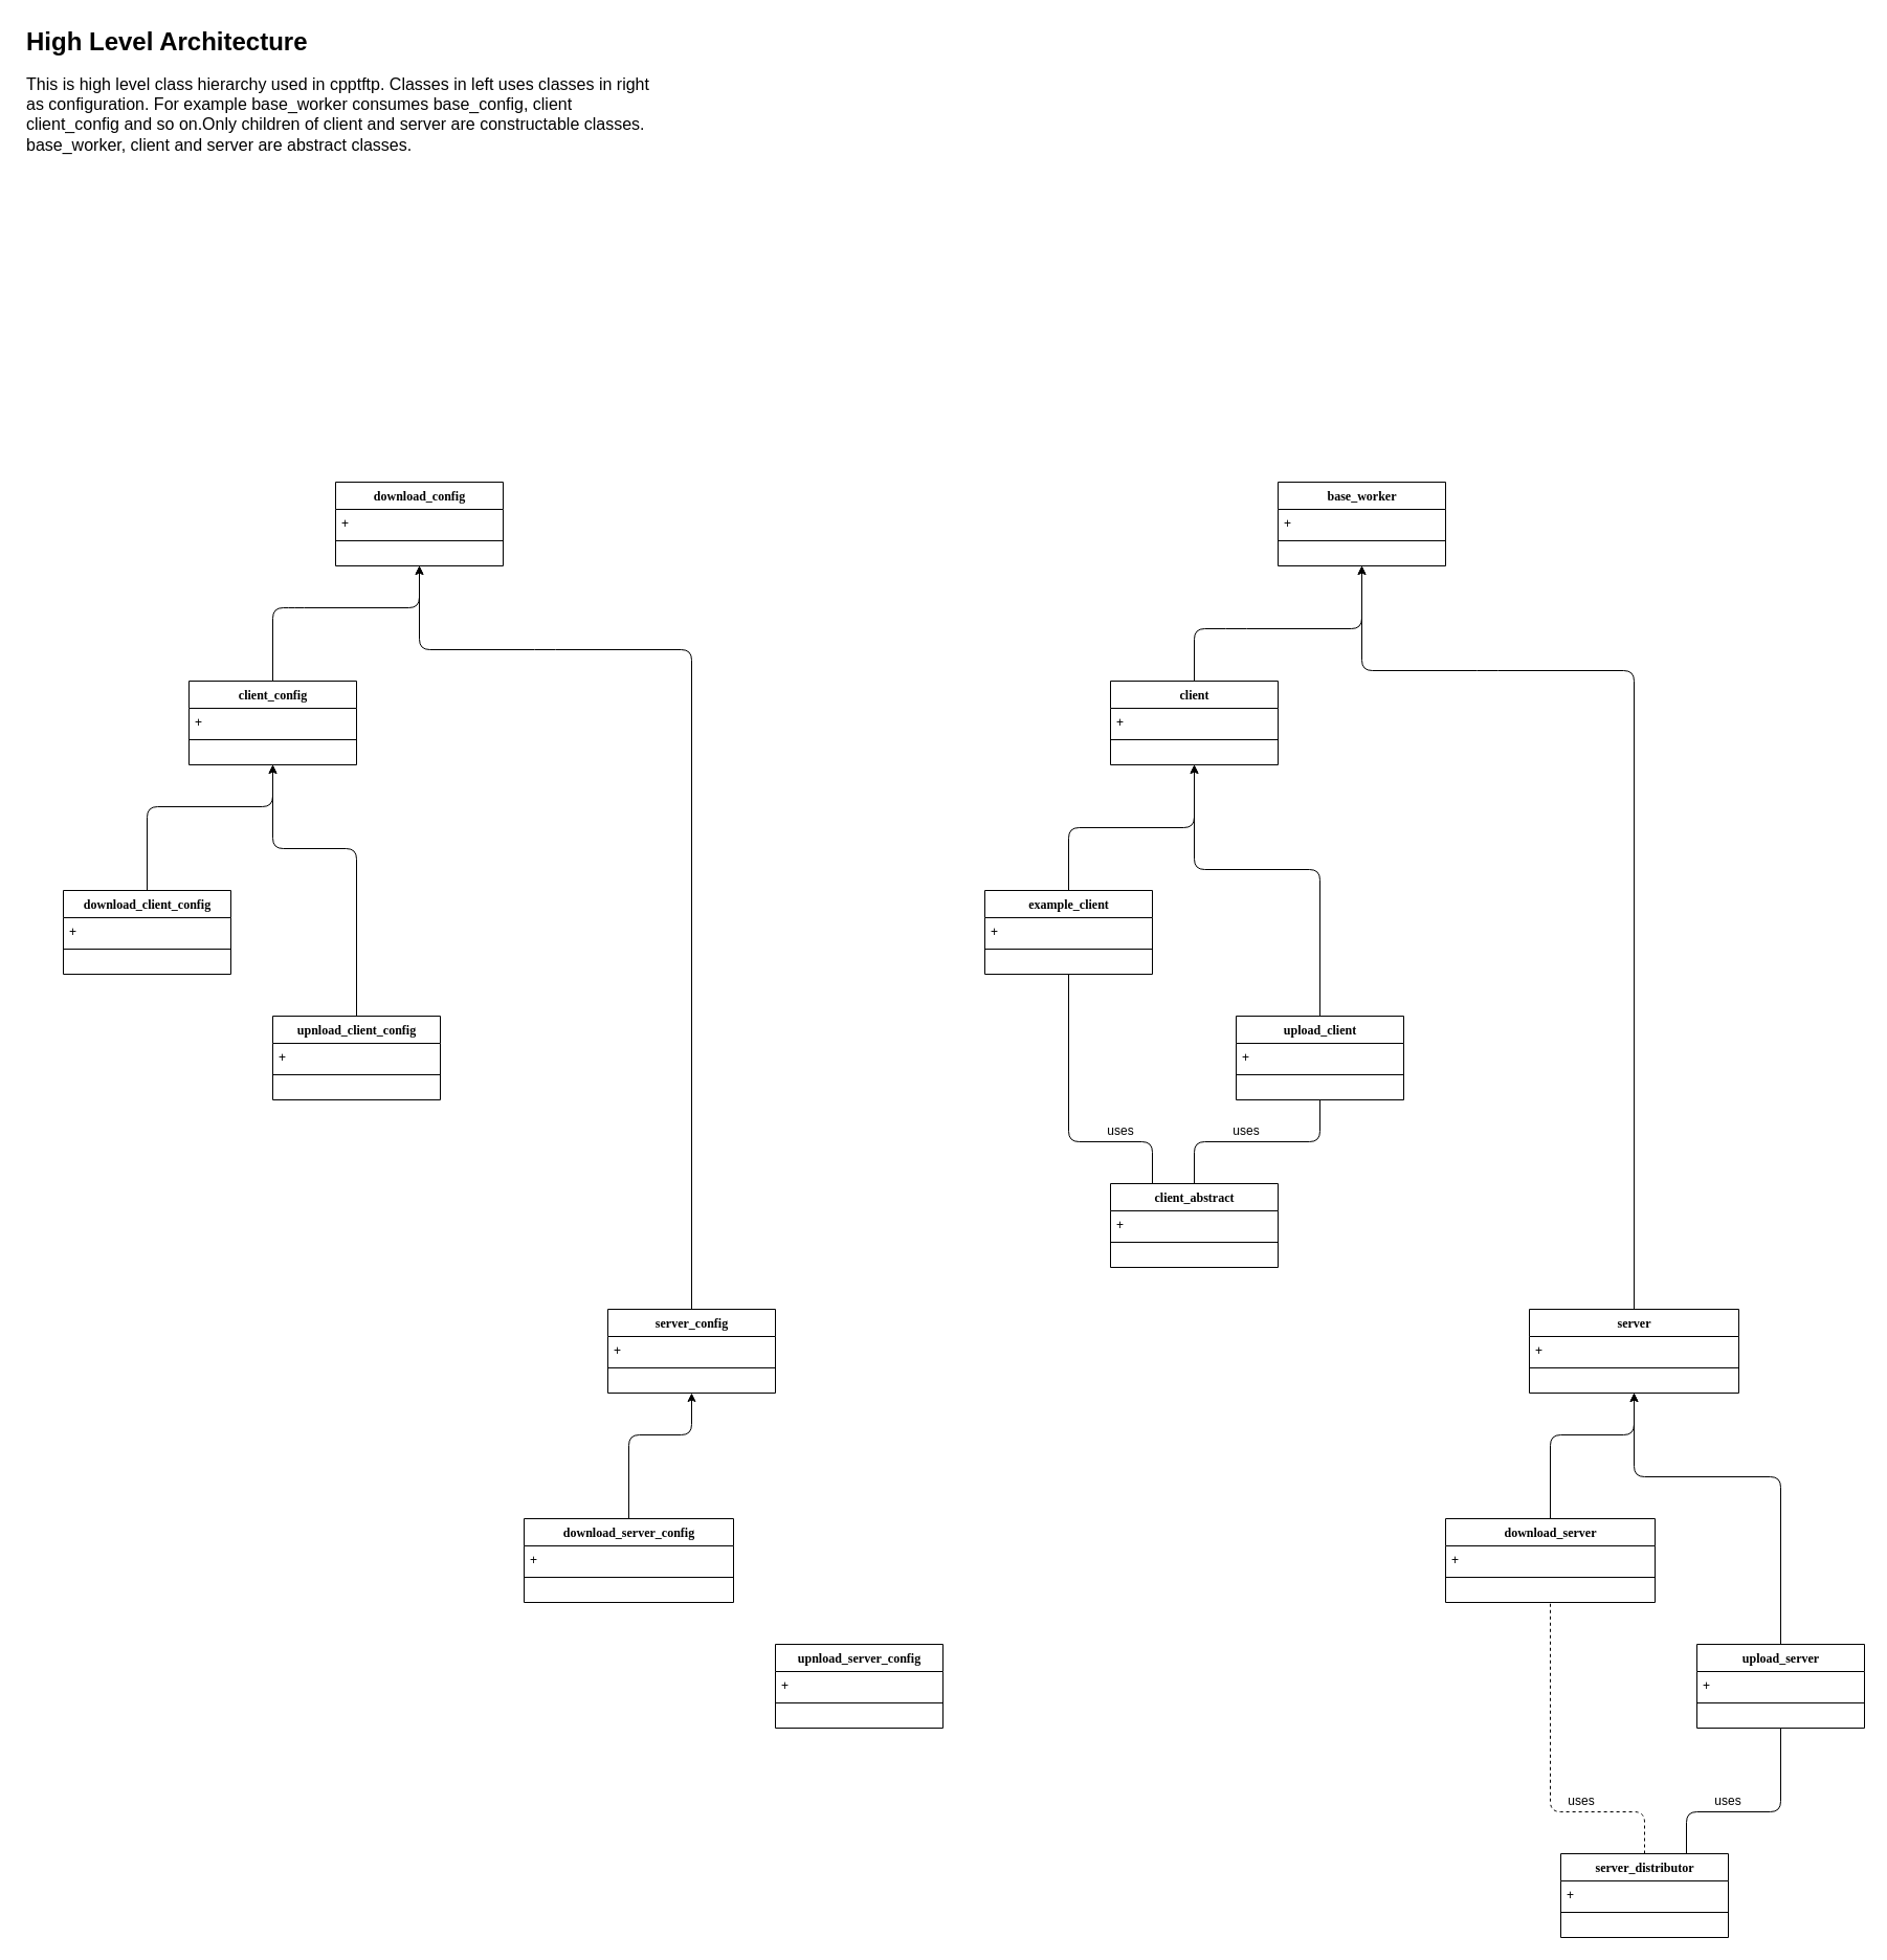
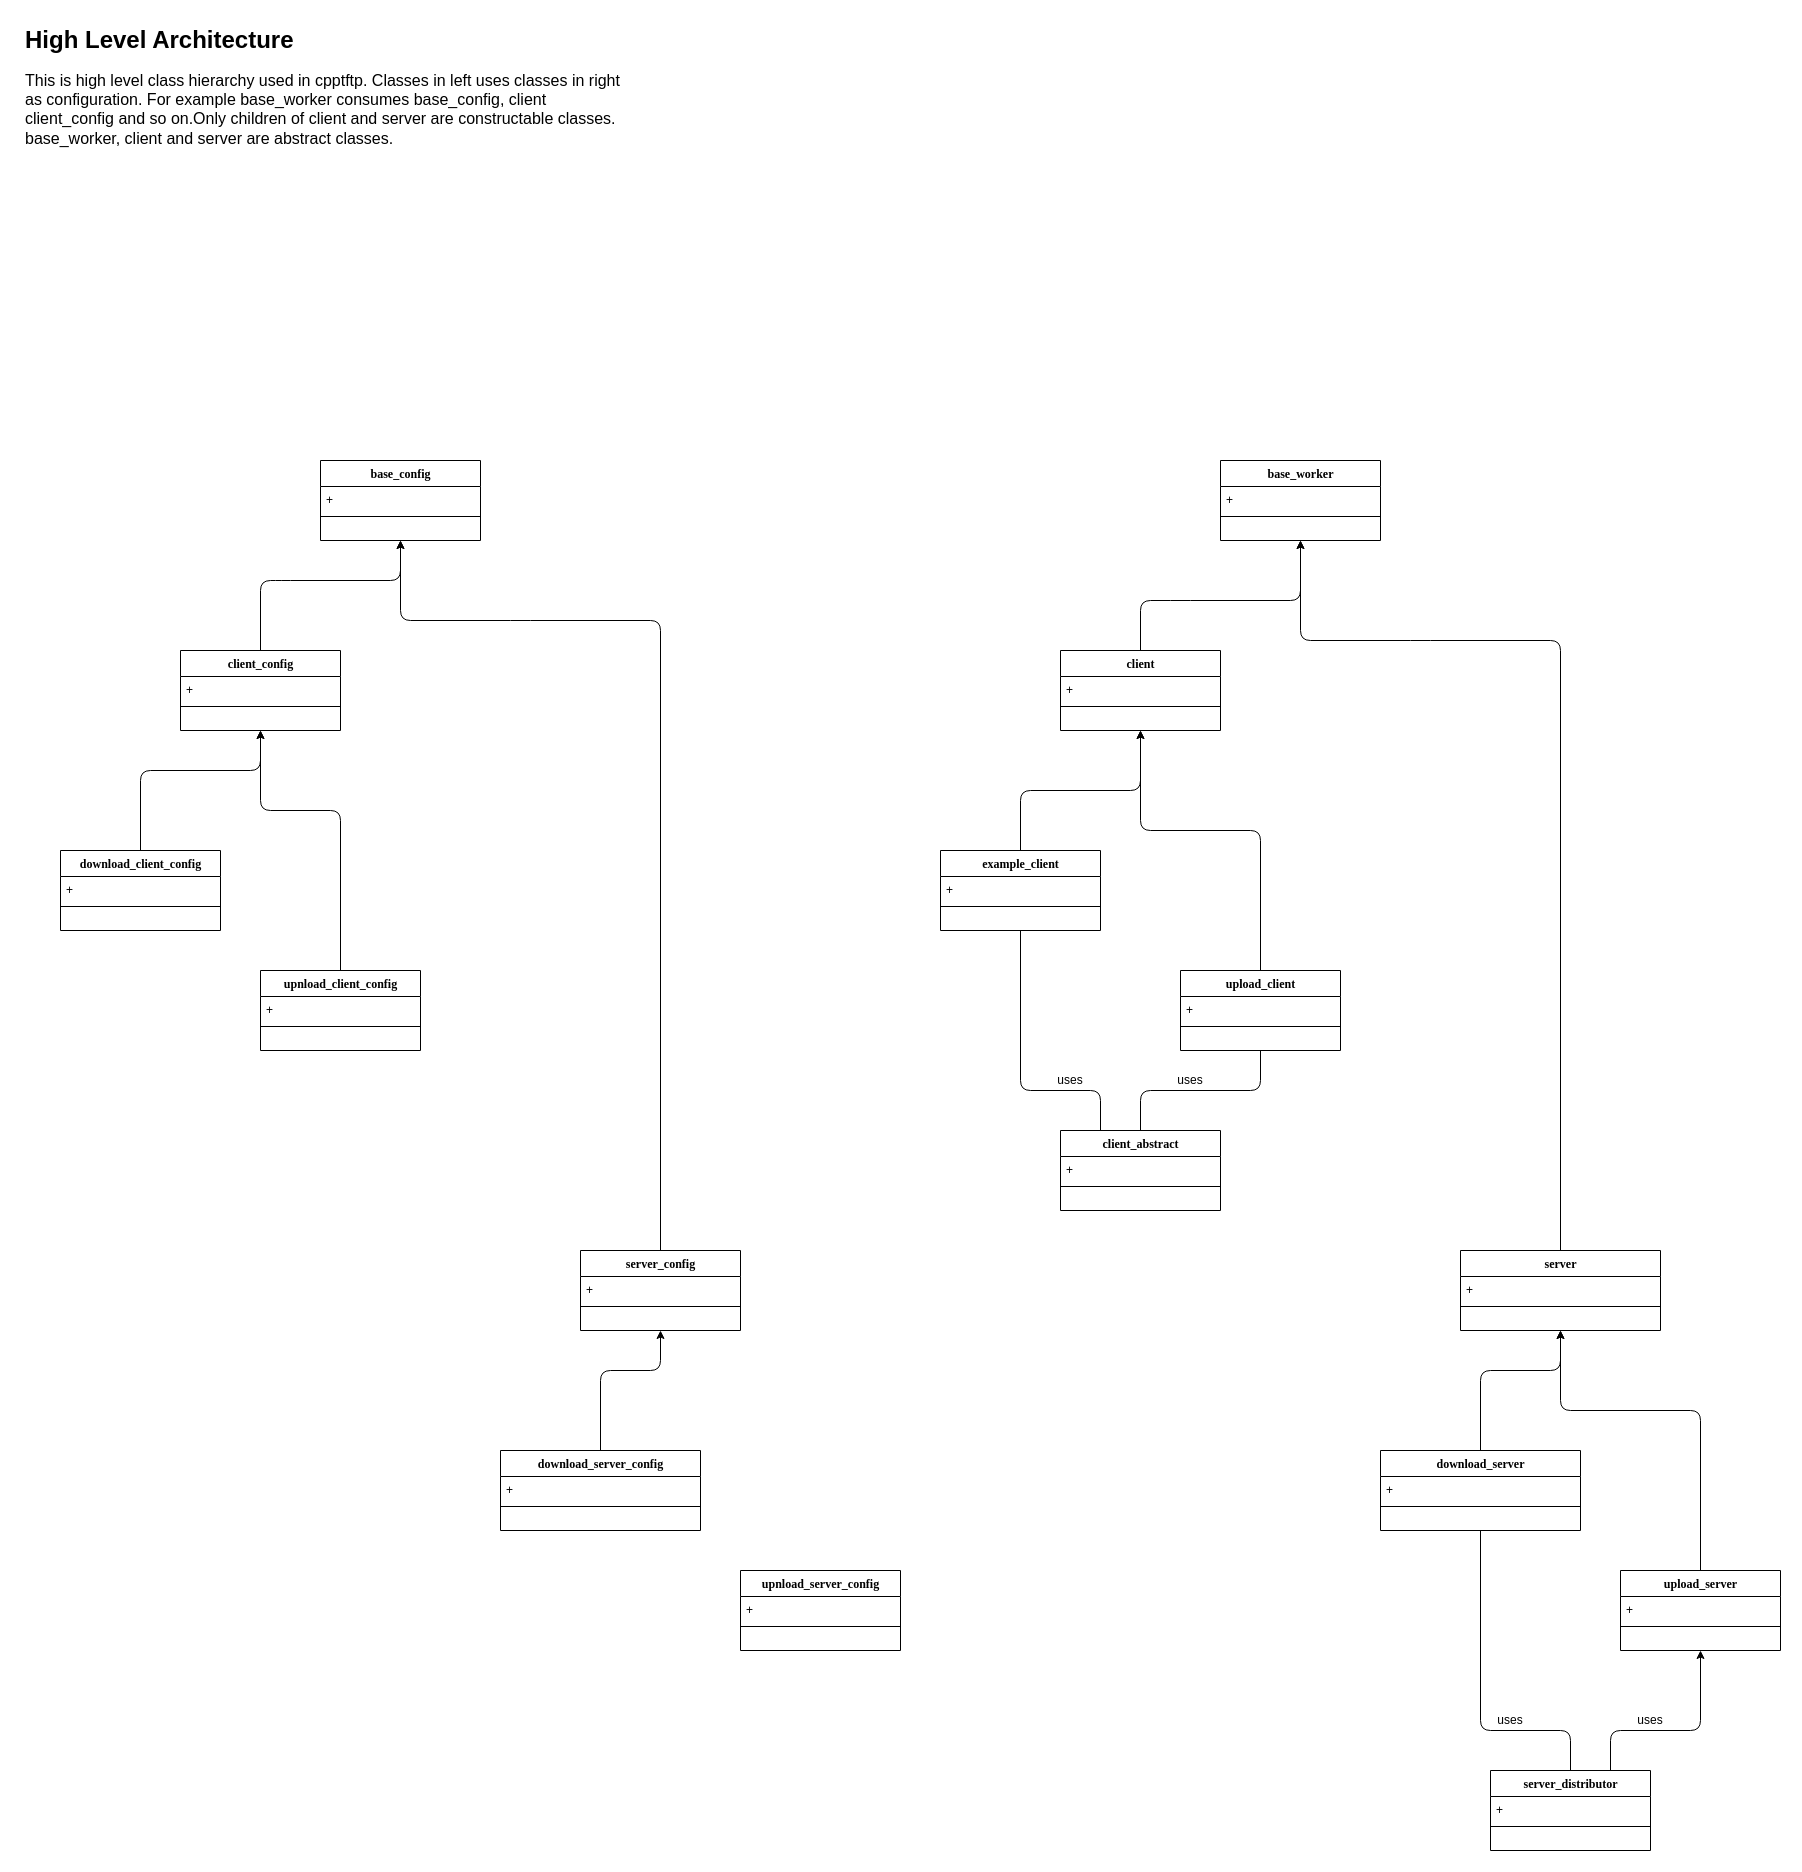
- <mxCell id="2" value="download_config" style="swimlane;html=1;fontStyle=1;align=center;verticalAlign=top;childLayout=stackLayout;horizontal=1;startSize=26;horizontalStack=0;resizeParent=1;resizeLast=0;collapsible=1;marginBottom=0;swimlaneFillColor=#ffffff;rounded=0;shadow=0;comic=0;labelBackgroundColor=none;strokeWidth=1;fillColor=none;fontFamily=Verdana;fontSize=12" parent="1" vertex="1"><mxGeometry x="320" y="460" width="160" height="80" as="geometry"><mxRectangle x="100" y="160" width="110" height="26" as="alternateBounds" /></mxGeometry></mxCell>
+ <mxCell id="2" value="base_config" style="swimlane;html=1;fontStyle=1;align=center;verticalAlign=top;childLayout=stackLayout;horizontal=1;startSize=26;horizontalStack=0;resizeParent=1;resizeLast=0;collapsible=1;marginBottom=0;swimlaneFillColor=#ffffff;rounded=0;shadow=0;comic=0;labelBackgroundColor=none;strokeWidth=1;fillColor=none;fontFamily=Verdana;fontSize=12" parent="1" vertex="1"><mxGeometry x="320" y="460" width="160" height="80" as="geometry"><mxRectangle x="100" y="160" width="110" height="26" as="alternateBounds" /></mxGeometry></mxCell>
- <mxCell id="68" value="" style="endArrow=none;html=1;entryX=0.5;entryY=1;entryDx=0;entryDy=0;exitX=0.75;exitY=0;exitDx=0;exitDy=0;" edge="1" parent="1" source="62" target="50"><mxGeometry width="50" height="50" relative="1" as="geometry"><mxPoint x="1680" y="1620" as="sourcePoint" /><mxPoint x="1730" y="1570" as="targetPoint" /><Array as="points"><mxPoint x="1610" y="1730" /><mxPoint x="1700" y="1730" /></Array></mxGeometry></mxCell>
+ <mxCell id="68" value="" style="endArrow=classic;html=1;entryX=0.5;entryY=1;entryDx=0;entryDy=0;exitX=0.75;exitY=0;exitDx=0;exitDy=0;" edge="1" parent="1" source="62" target="50"><mxGeometry width="50" height="50" relative="1" as="geometry"><mxPoint x="1680" y="1620" as="sourcePoint" /><mxPoint x="1730" y="1570" as="targetPoint" /><Array as="points"><mxPoint x="1610" y="1730" /><mxPoint x="1700" y="1730" /></Array></mxGeometry></mxCell>
- <mxCell id="67" value="" style="endArrow=none;html=1;entryX=0.5;entryY=1;entryDx=0;entryDy=0;exitX=0.5;exitY=0;exitDx=0;exitDy=0;dashed=1;" edge="1" parent="1" source="62" target="47"><mxGeometry width="50" height="50" relative="1" as="geometry"><mxPoint x="1410" y="1650" as="sourcePoint" /><mxPoint x="1460" y="1600" as="targetPoint" /><Array as="points"><mxPoint x="1570" y="1730" /><mxPoint x="1480" y="1730" /></Array></mxGeometry></mxCell>
+ <mxCell id="67" value="" style="endArrow=none;html=1;entryX=0.5;entryY=1;entryDx=0;entryDy=0;exitX=0.5;exitY=0;exitDx=0;exitDy=0;" edge="1" parent="1" source="62" target="47"><mxGeometry width="50" height="50" relative="1" as="geometry"><mxPoint x="1410" y="1650" as="sourcePoint" /><mxPoint x="1460" y="1600" as="targetPoint" /><Array as="points"><mxPoint x="1570" y="1730" /><mxPoint x="1480" y="1730" /></Array></mxGeometry></mxCell>
